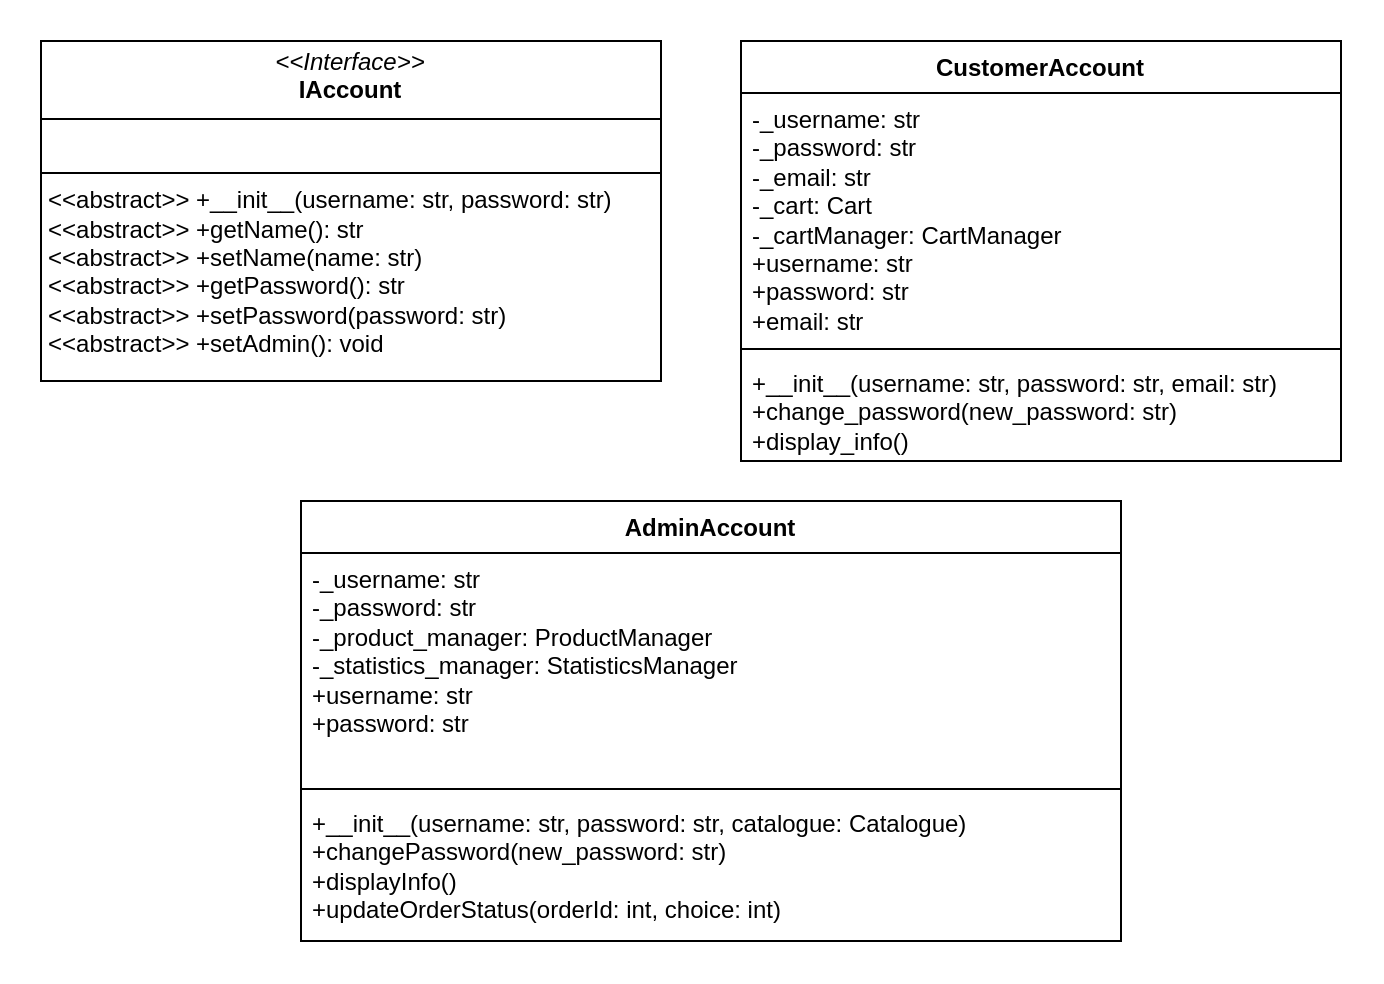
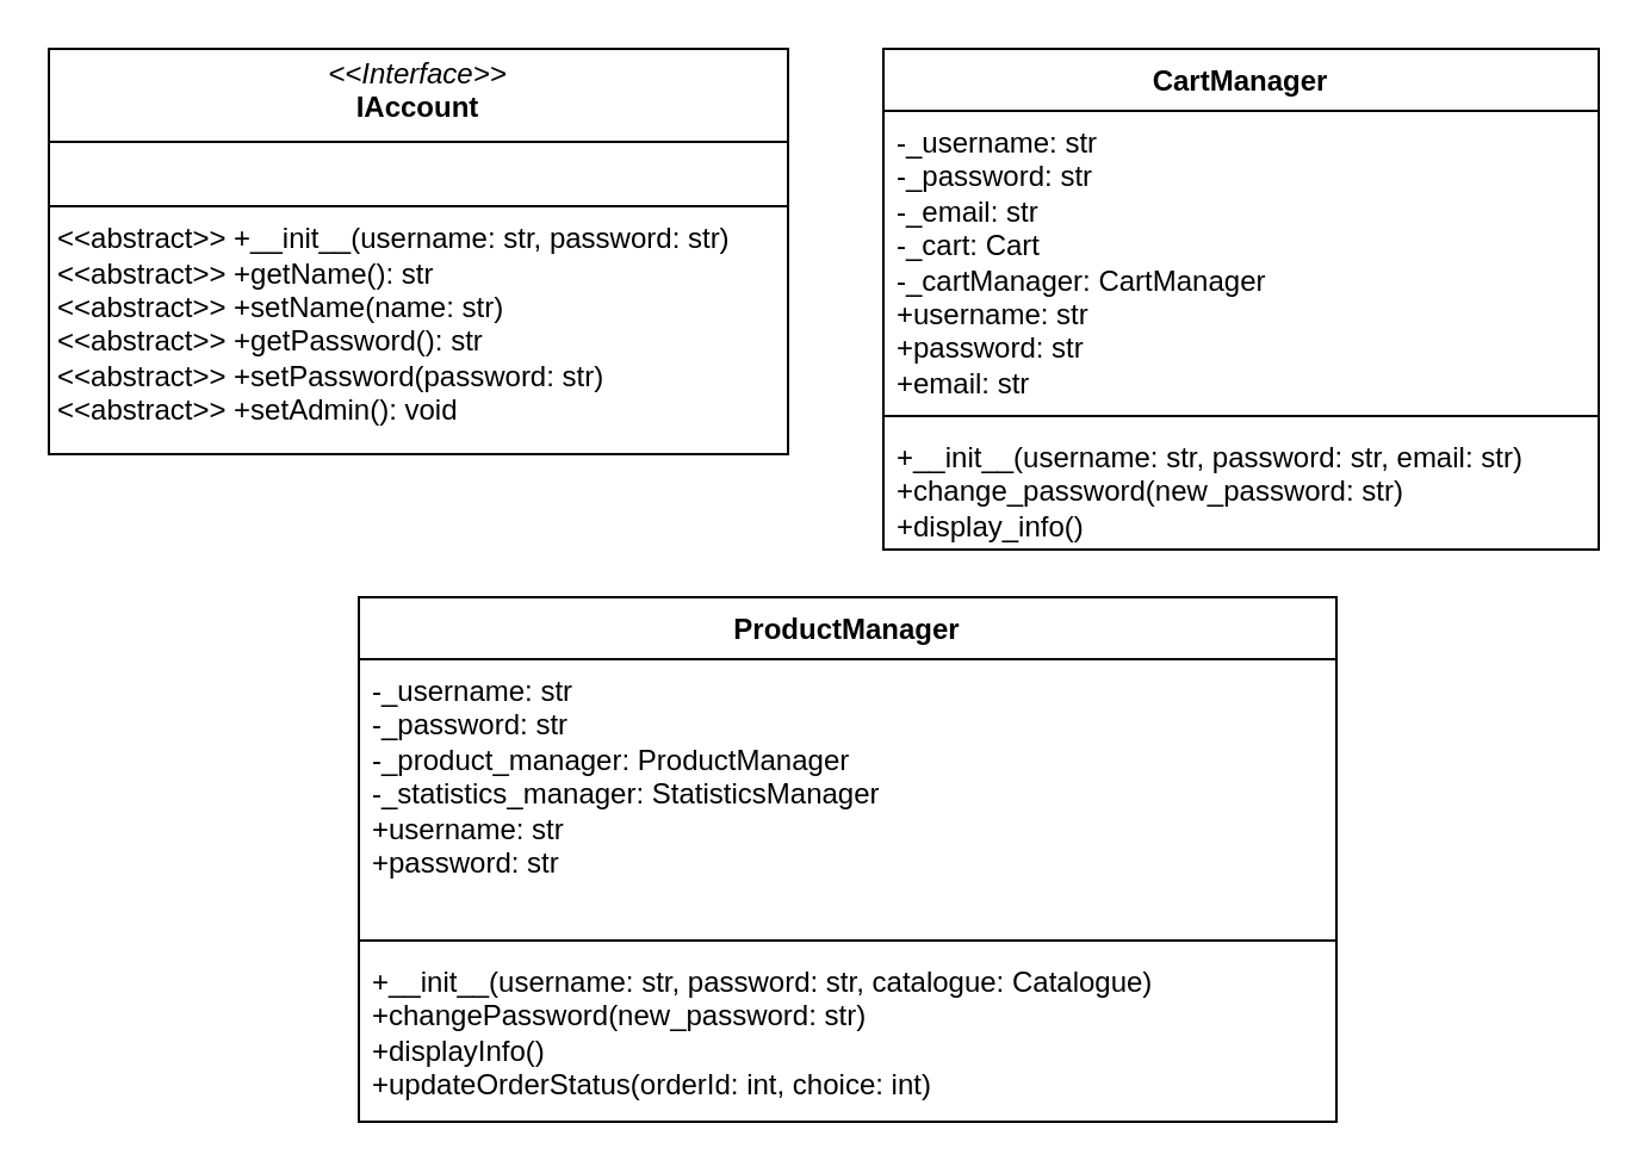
- <mxCell id="2" value="CustomerAccount" style="swimlane;fontStyle=1;align=center;verticalAlign=top;childLayout=stackLayout;horizontal=1;startSize=26;horizontalStack=0;resizeParent=1;resizeParentMax=0;resizeLast=0;collapsible=1;marginBottom=0;whiteSpace=wrap;html=1;" parent="1" vertex="1"><mxGeometry x="370" y="20" width="300" height="210" as="geometry"><mxRectangle x="310" y="110" width="100" height="30" as="alternateBounds" /></mxGeometry></mxCell>
+ <mxCell id="2" value="CartManager" style="swimlane;fontStyle=1;align=center;verticalAlign=top;childLayout=stackLayout;horizontal=1;startSize=26;horizontalStack=0;resizeParent=1;resizeParentMax=0;resizeLast=0;collapsible=1;marginBottom=0;whiteSpace=wrap;html=1;" parent="1" vertex="1"><mxGeometry x="370" y="20" width="300" height="210" as="geometry"><mxRectangle x="310" y="110" width="100" height="30" as="alternateBounds" /></mxGeometry></mxCell>
- <mxCell id="7" value="AdminAccount" style="swimlane;fontStyle=1;align=center;verticalAlign=top;childLayout=stackLayout;horizontal=1;startSize=26;horizontalStack=0;resizeParent=1;resizeParentMax=0;resizeLast=0;collapsible=1;marginBottom=0;whiteSpace=wrap;html=1;" parent="1" vertex="1"><mxGeometry x="150" y="250" width="410" height="220" as="geometry"><mxRectangle x="310" y="110" width="100" height="30" as="alternateBounds" /></mxGeometry></mxCell>
+ <mxCell id="7" value="ProductManager" style="swimlane;fontStyle=1;align=center;verticalAlign=top;childLayout=stackLayout;horizontal=1;startSize=26;horizontalStack=0;resizeParent=1;resizeParentMax=0;resizeLast=0;collapsible=1;marginBottom=0;whiteSpace=wrap;html=1;" parent="1" vertex="1"><mxGeometry x="150" y="250" width="410" height="220" as="geometry"><mxRectangle x="310" y="110" width="100" height="30" as="alternateBounds" /></mxGeometry></mxCell>
